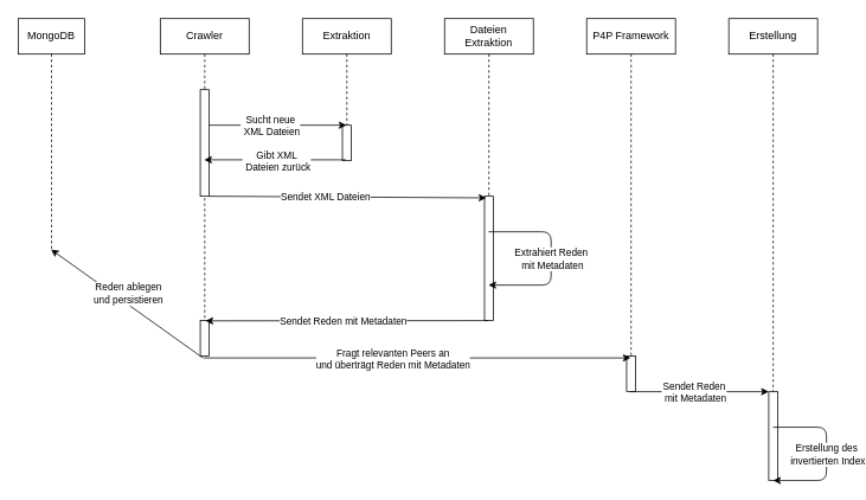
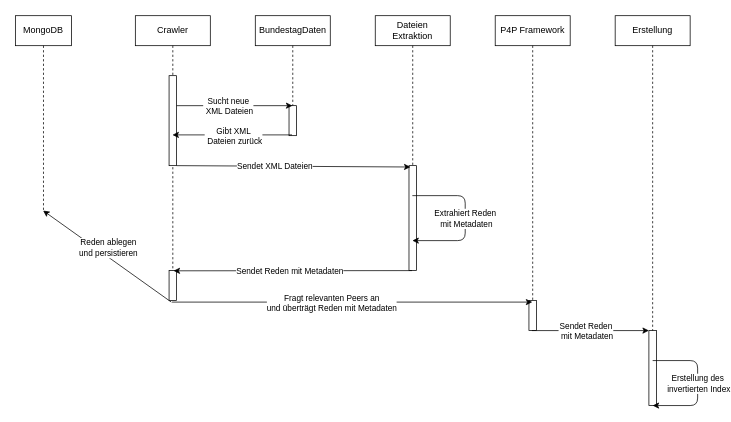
- <mxCell id="5" value="Extraktion" style="shape=umlLifeline;perimeter=lifelinePerimeter;whiteSpace=wrap;html=1;container=1;collapsible=0;recursiveResize=0;outlineConnect=0;" vertex="1" parent="1"><mxGeometry x="340" y="20" width="100" height="160" as="geometry" /></mxCell>
+ <mxCell id="5" value="BundestagDaten" style="shape=umlLifeline;perimeter=lifelinePerimeter;whiteSpace=wrap;html=1;container=1;collapsible=0;recursiveResize=0;outlineConnect=0;" vertex="1" parent="1"><mxGeometry x="340" y="20" width="100" height="160" as="geometry" /></mxCell>
